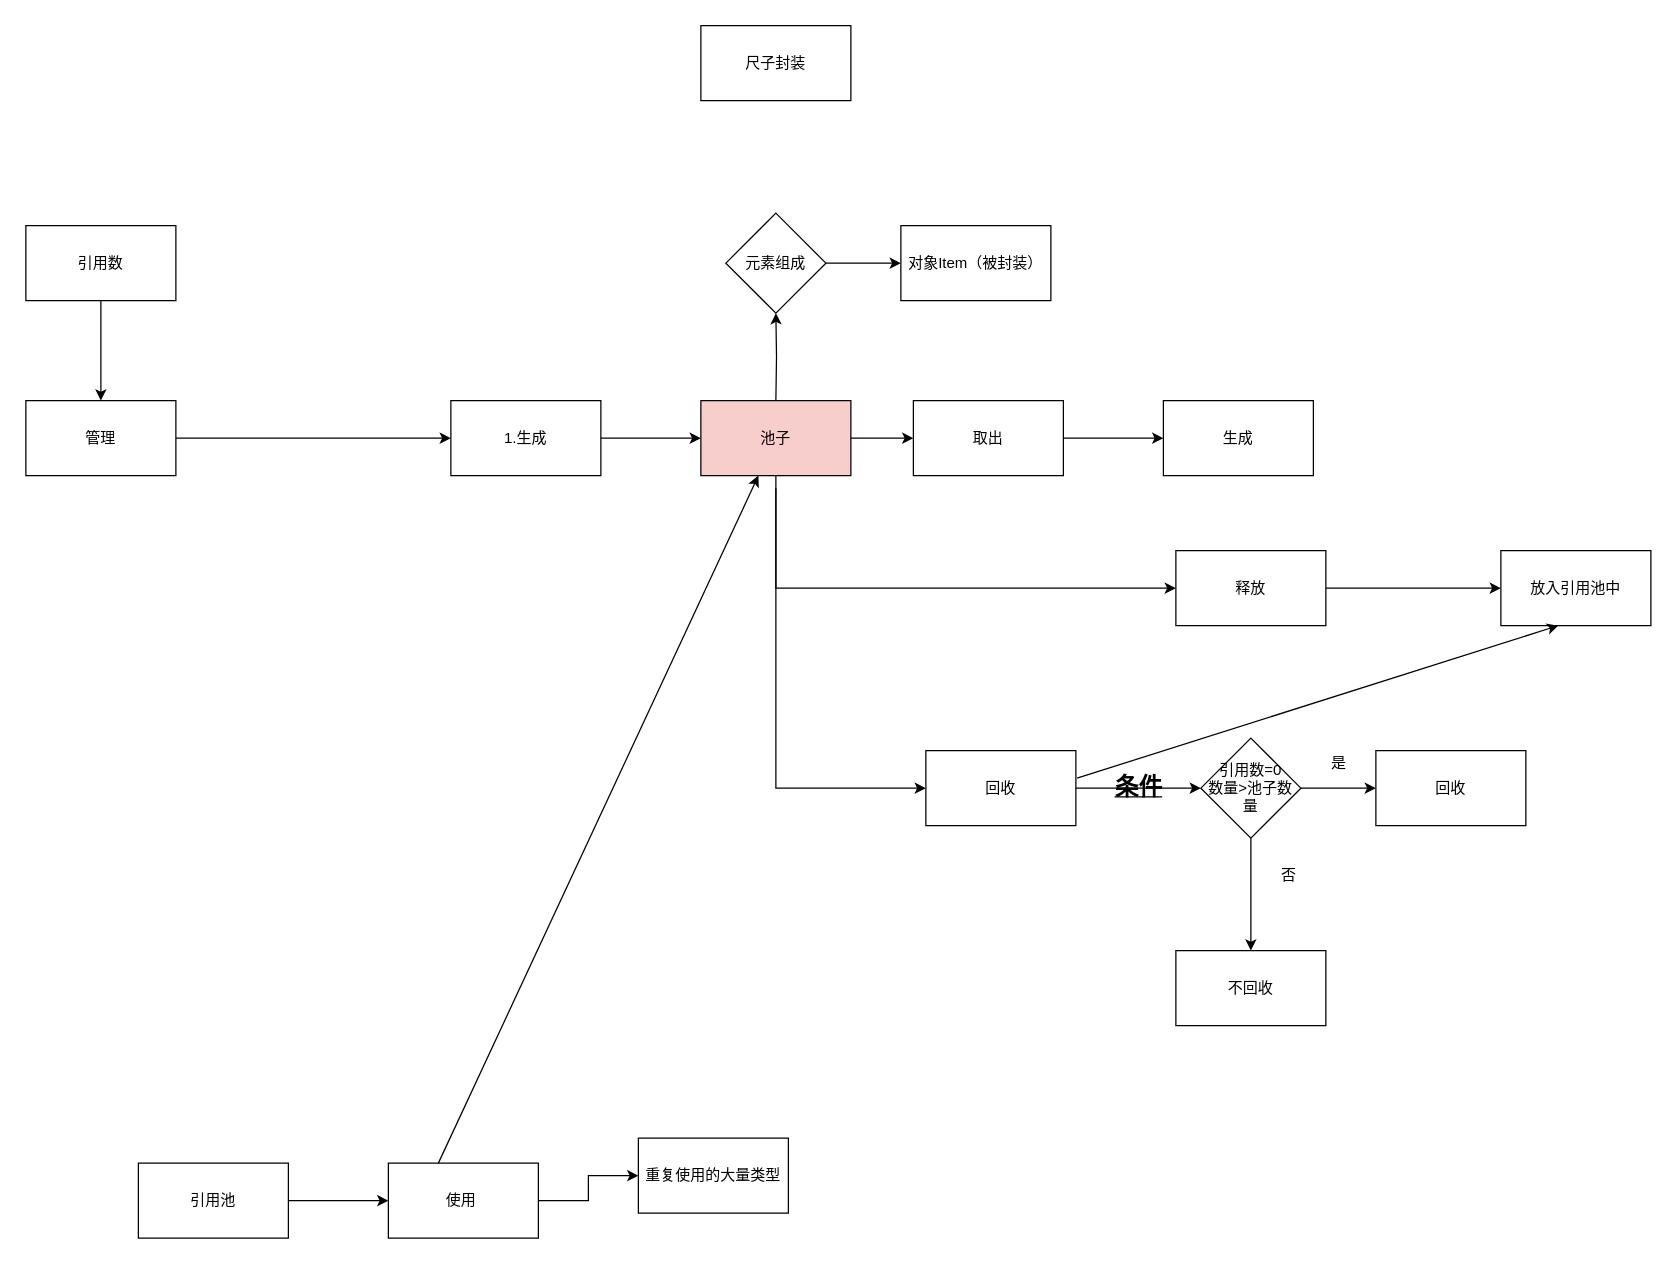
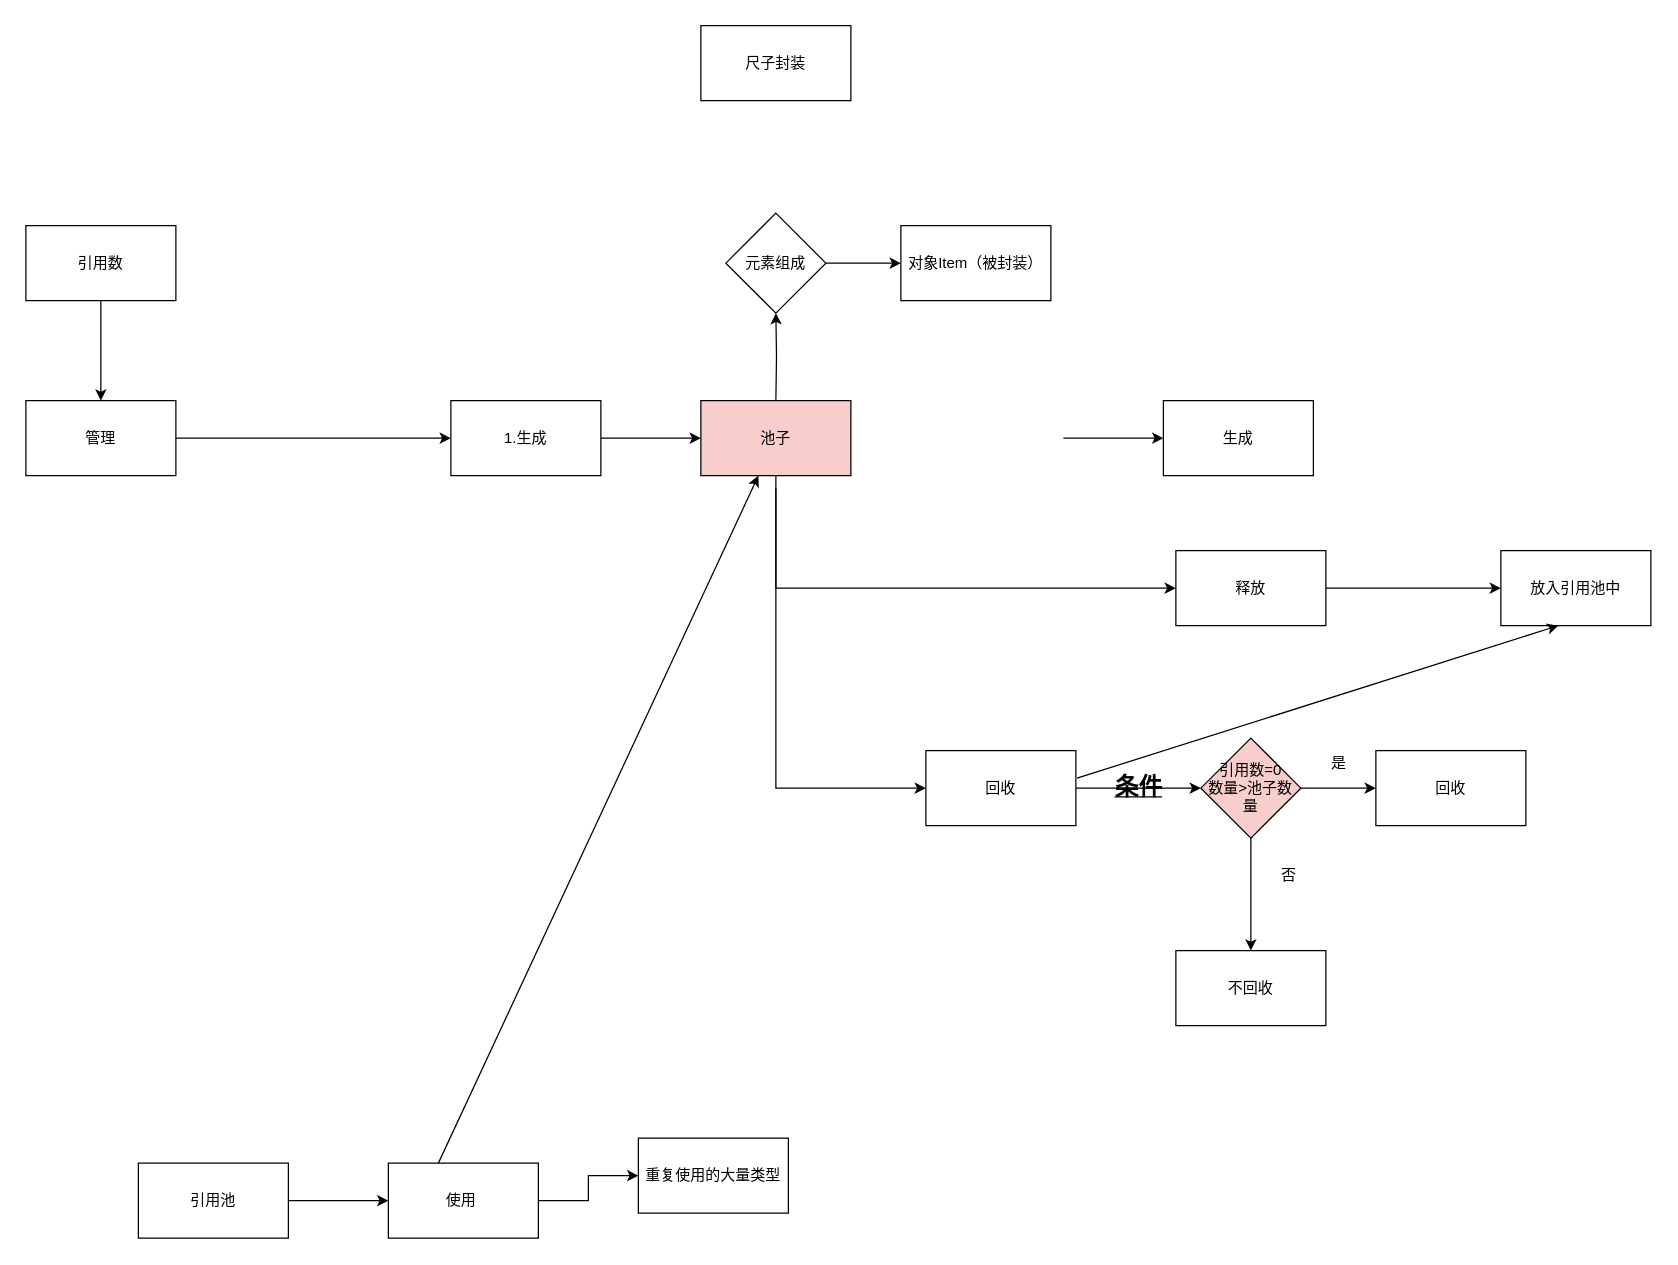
- <mxCell id="18" value="" style="edgeStyle=orthogonalEdgeStyle;rounded=0;orthogonalLoop=1;jettySize=auto;html=1;" parent="6" source="14" target="17" edge="1"><mxGeometry relative="1" as="geometry" /></mxCell>
- <mxCell id="17" value="取出" style="whiteSpace=wrap;html=1;rounded=0;" parent="6" vertex="1"><mxGeometry x="370" y="150" width="120" height="60" as="geometry" /></mxCell>
- <mxCell id="27" value="引用数=0&lt;br&gt;数量&amp;gt;池子数量" style="rhombus;whiteSpace=wrap;html=1;rounded=0;" parent="1" vertex="1"><mxGeometry x="960" y="590" width="80" height="80" as="geometry" /></mxCell>
+ <mxCell id="27" value="引用数=0&lt;br&gt;数量&amp;gt;池子数量" style="rhombus;whiteSpace=wrap;html=1;rounded=0;fillColor=#f8cecc;" parent="1" vertex="1"><mxGeometry x="960" y="590" width="80" height="80" as="geometry" /></mxCell>
